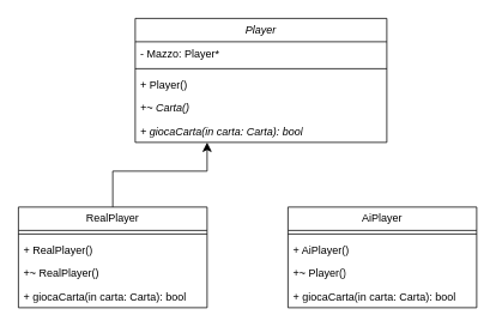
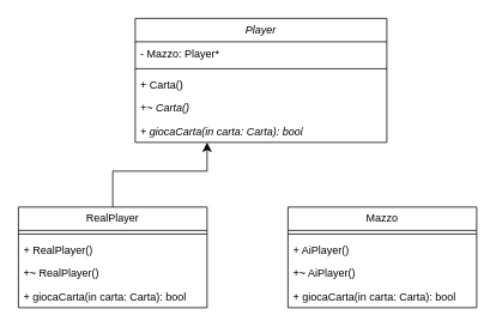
- <mxCell id="5" value="+ Player()" style="text;strokeColor=none;fillColor=none;align=left;verticalAlign=top;spacingLeft=4;spacingRight=4;overflow=hidden;rotatable=0;points=[[0,0.5],[1,0.5]];portConstraint=eastwest;whiteSpace=wrap;html=1;" vertex="1" parent="2"><mxGeometry y="60" width="280" height="26" as="geometry" /></mxCell>
+ <mxCell id="5" value="+ Carta()" style="text;strokeColor=none;fillColor=none;align=left;verticalAlign=top;spacingLeft=4;spacingRight=4;overflow=hidden;rotatable=0;points=[[0,0.5],[1,0.5]];portConstraint=eastwest;whiteSpace=wrap;html=1;" vertex="1" parent="2"><mxGeometry y="60" width="280" height="26" as="geometry" /></mxCell>
- <mxCell id="14" value="&lt;div&gt;AiPlayer&lt;/div&gt;" style="swimlane;fontStyle=0;childLayout=stackLayout;horizontal=1;startSize=26;fillColor=none;horizontalStack=0;resizeParent=1;resizeParentMax=0;resizeLast=0;collapsible=1;marginBottom=0;whiteSpace=wrap;html=1;" vertex="1" parent="1"><mxGeometry x="320" y="230" width="210" height="112" as="geometry" /></mxCell>
+ <mxCell id="14" value="&lt;div&gt;Mazzo&lt;/div&gt;" style="swimlane;fontStyle=0;childLayout=stackLayout;horizontal=1;startSize=26;fillColor=none;horizontalStack=0;resizeParent=1;resizeParentMax=0;resizeLast=0;collapsible=1;marginBottom=0;whiteSpace=wrap;html=1;" vertex="1" parent="1"><mxGeometry x="320" y="230" width="210" height="112" as="geometry" /></mxCell>
- <mxCell id="17" value="+~ Player()" style="text;strokeColor=none;fillColor=none;align=left;verticalAlign=top;spacingLeft=4;spacingRight=4;overflow=hidden;rotatable=0;points=[[0,0.5],[1,0.5]];portConstraint=eastwest;whiteSpace=wrap;html=1;" vertex="1" parent="14"><mxGeometry y="60" width="210" height="26" as="geometry" /></mxCell>
+ <mxCell id="17" value="+~ AiPlayer()" style="text;strokeColor=none;fillColor=none;align=left;verticalAlign=top;spacingLeft=4;spacingRight=4;overflow=hidden;rotatable=0;points=[[0,0.5],[1,0.5]];portConstraint=eastwest;whiteSpace=wrap;html=1;" vertex="1" parent="14"><mxGeometry y="60" width="210" height="26" as="geometry" /></mxCell>
